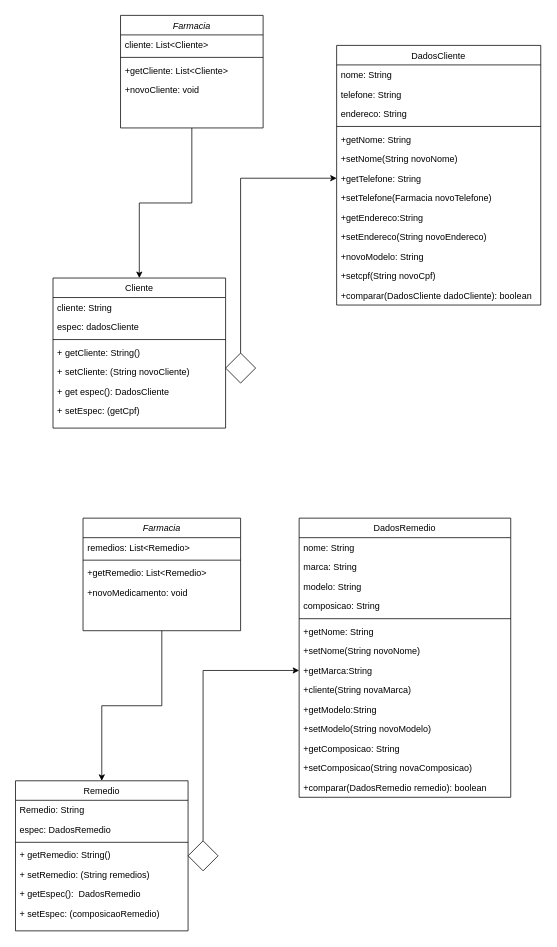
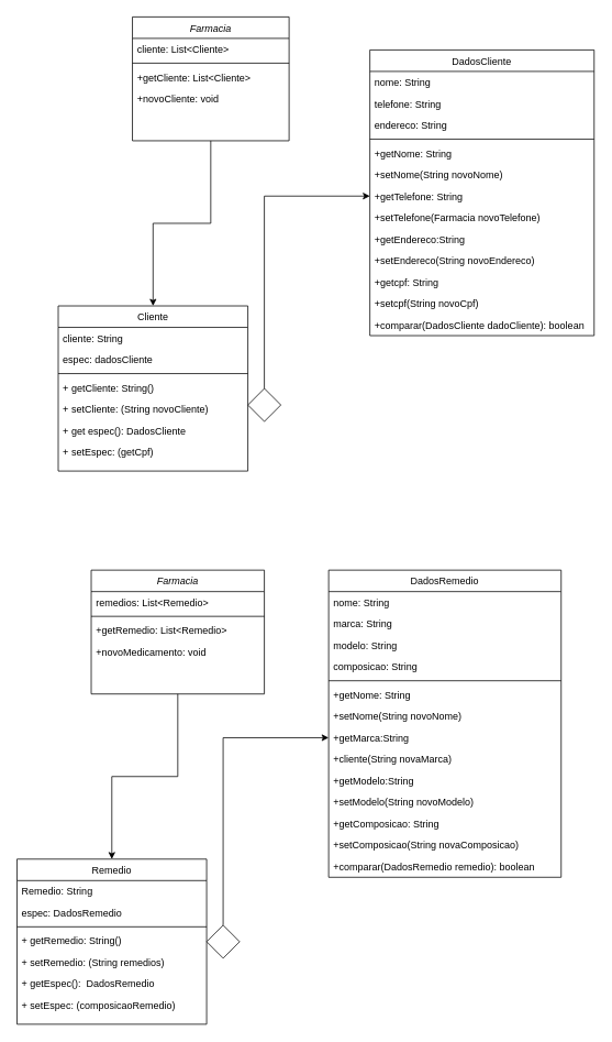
- <mxCell id="27" value="+novoModelo: String" style="text;align=left;verticalAlign=top;spacingLeft=4;spacingRight=4;overflow=hidden;rotatable=0;points=[[0,0.5],[1,0.5]];portConstraint=eastwest;" vertex="1" parent="16"><mxGeometry y="268" width="272" height="26" as="geometry" /></mxCell>
+ <mxCell id="27" value="+getcpf: String" style="text;align=left;verticalAlign=top;spacingLeft=4;spacingRight=4;overflow=hidden;rotatable=0;points=[[0,0.5],[1,0.5]];portConstraint=eastwest;" vertex="1" parent="16"><mxGeometry y="268" width="272" height="26" as="geometry" /></mxCell>
